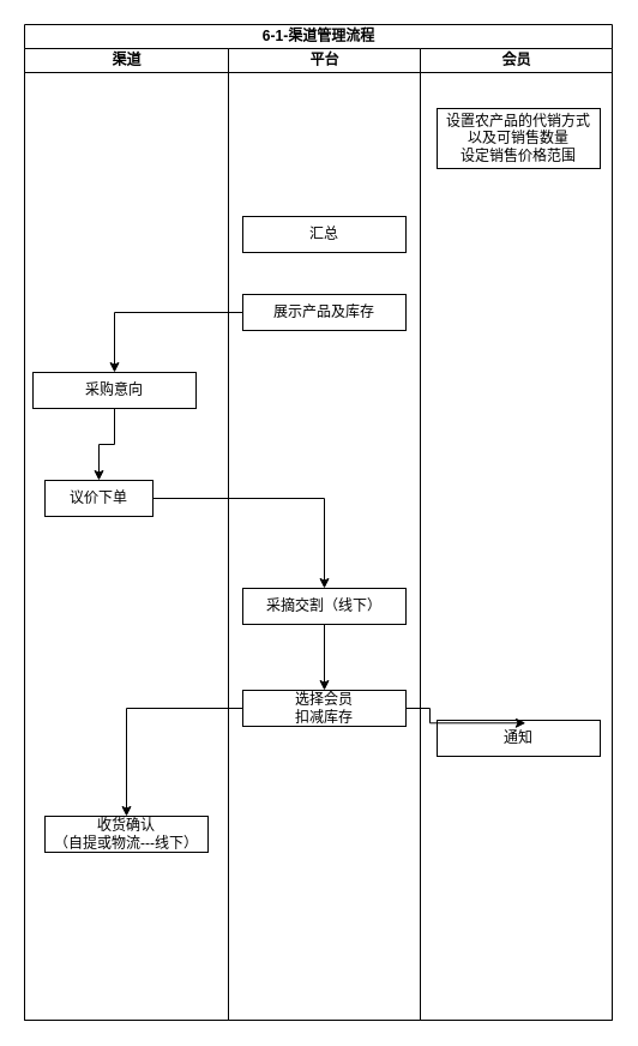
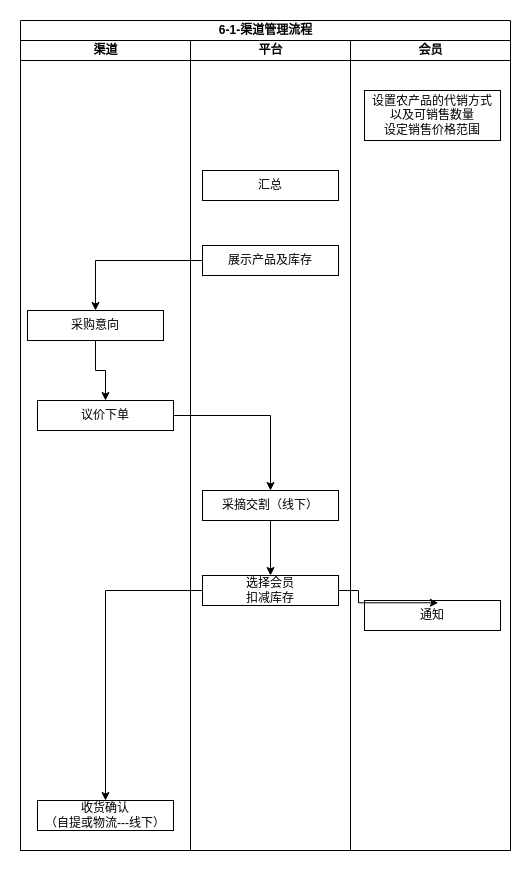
- <mxCell id="9" value="汇总" style="rounded=0;whiteSpace=wrap;html=1;" vertex="1" parent="8"><mxGeometry x="12" y="140" width="136" height="30" as="geometry" /></mxCell>
+ <mxCell id="9" value="汇总" style="rounded=0;whiteSpace=wrap;html=1;" vertex="1" parent="8"><mxGeometry x="12" y="130" width="136" height="30" as="geometry" /></mxCell>
- <mxCell id="6" value="议价下单" style="rounded=0;whiteSpace=wrap;html=1;" vertex="1" parent="3"><mxGeometry x="17" y="360" width="90" height="30" as="geometry" /></mxCell>
+ <mxCell id="6" value="议价下单" style="rounded=0;whiteSpace=wrap;html=1;" vertex="1" parent="3"><mxGeometry x="17" y="360" width="136" height="30" as="geometry" /></mxCell>
- <mxCell id="7" value="收货确认&lt;br&gt;（自提或物流---线下）" style="rounded=0;whiteSpace=wrap;html=1;" vertex="1" parent="3"><mxGeometry x="17" y="640" width="136" height="30" as="geometry" /></mxCell>
+ <mxCell id="7" value="收货确认&lt;br&gt;（自提或物流---线下）" style="rounded=0;whiteSpace=wrap;html=1;" vertex="1" parent="3"><mxGeometry x="17" y="760" width="136" height="30" as="geometry" /></mxCell>
